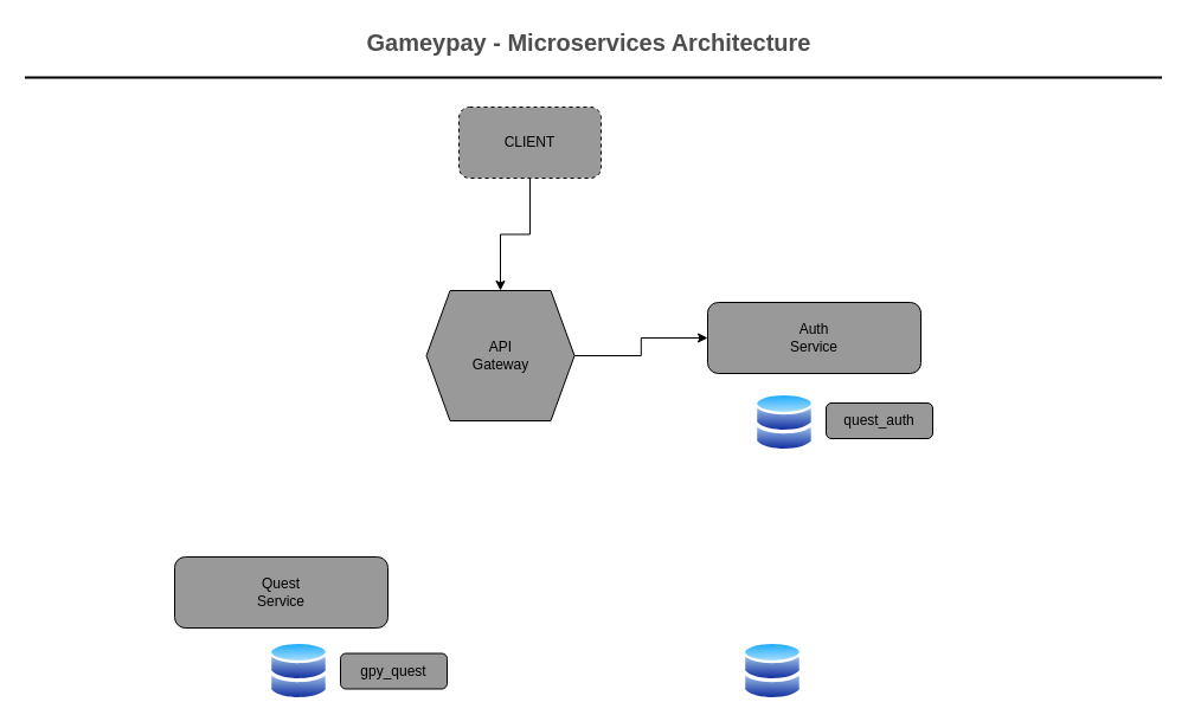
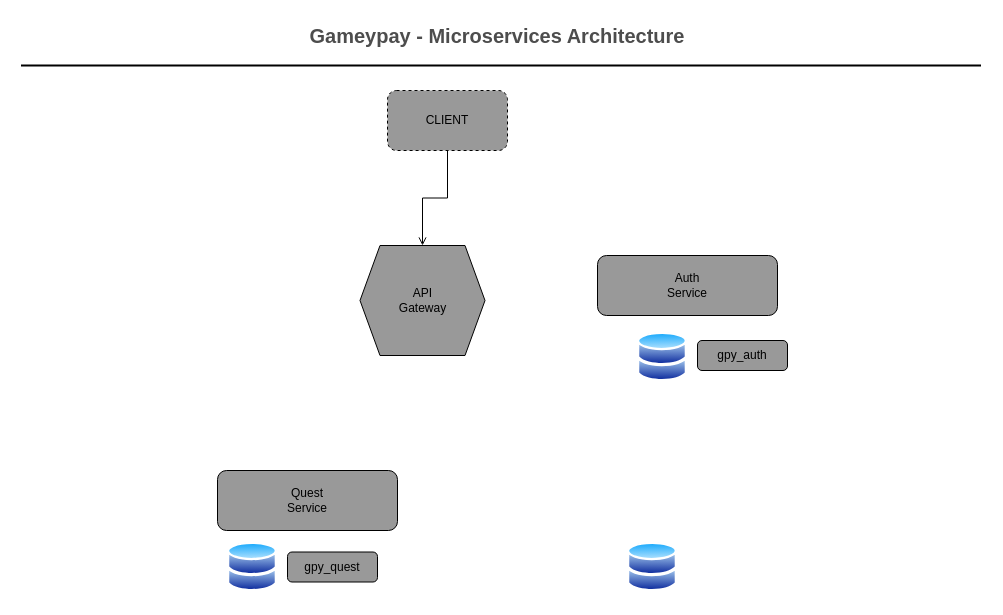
- <mxCell id="4" style="edgeStyle=orthogonalEdgeStyle;rounded=0;orthogonalLoop=1;jettySize=auto;html=1;exitX=0.5;exitY=1;exitDx=0;exitDy=0;entryX=0.5;entryY=0;entryDx=0;entryDy=0;" edge="1" parent="1" source="5" target="7"><mxGeometry relative="1" as="geometry" /></mxCell>
+ <mxCell id="4" style="edgeStyle=orthogonalEdgeStyle;rounded=0;orthogonalLoop=1;jettySize=auto;html=1;exitX=0.5;exitY=1;exitDx=0;exitDy=0;entryX=0.5;entryY=0;entryDx=0;entryDy=0;endArrow=open;" edge="1" parent="1" source="5" target="7"><mxGeometry relative="1" as="geometry" /></mxCell>
- <mxCell id="6" style="edgeStyle=orthogonalEdgeStyle;rounded=0;orthogonalLoop=1;jettySize=auto;html=1;" edge="1" parent="1" source="7" target="9"><mxGeometry relative="1" as="geometry" /></mxCell>
- <mxCell id="16" value="quest_auth" style="rounded=1;whiteSpace=wrap;html=1;fillColor=#999999;" vertex="1" parent="15"><mxGeometry x="60" y="10" width="90" height="30" as="geometry" /></mxCell>
+ <mxCell id="16" value="gpy_auth" style="rounded=1;whiteSpace=wrap;html=1;fillColor=#999999;" vertex="1" parent="15"><mxGeometry x="60" y="10" width="90" height="30" as="geometry" /></mxCell>
- <mxCell id="8" value="Quest&lt;br&gt;Service" style="rounded=1;whiteSpace=wrap;html=1;fillColor=#999999;" vertex="1" parent="1"><mxGeometry x="147" y="470" width="180" height="60" as="geometry" /></mxCell>
+ <mxCell id="8" value="Quest&lt;br&gt;Service" style="rounded=1;whiteSpace=wrap;html=1;fillColor=#999999;" vertex="1" parent="1"><mxGeometry x="217" y="470" width="180" height="60" as="geometry" /></mxCell>
